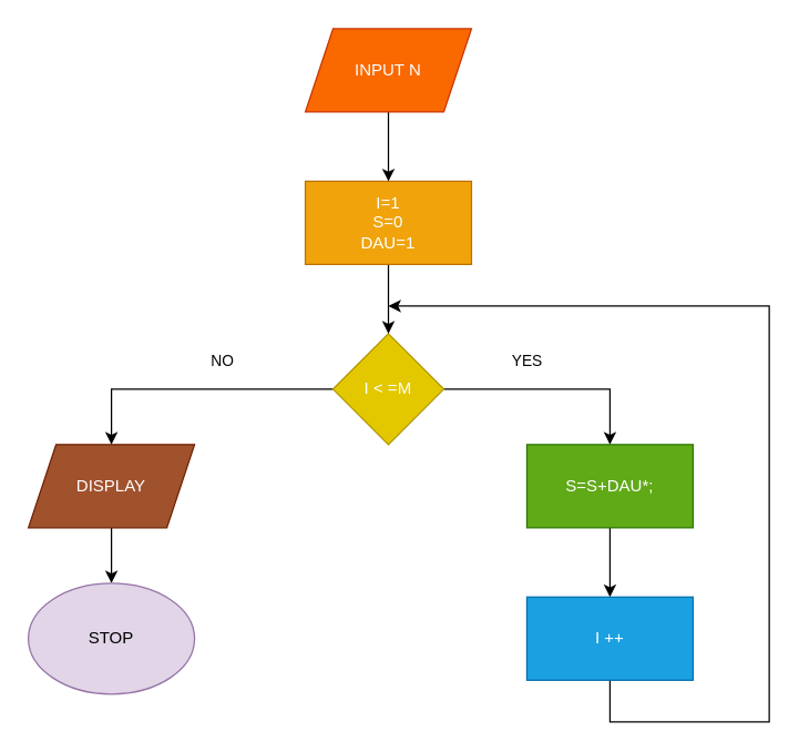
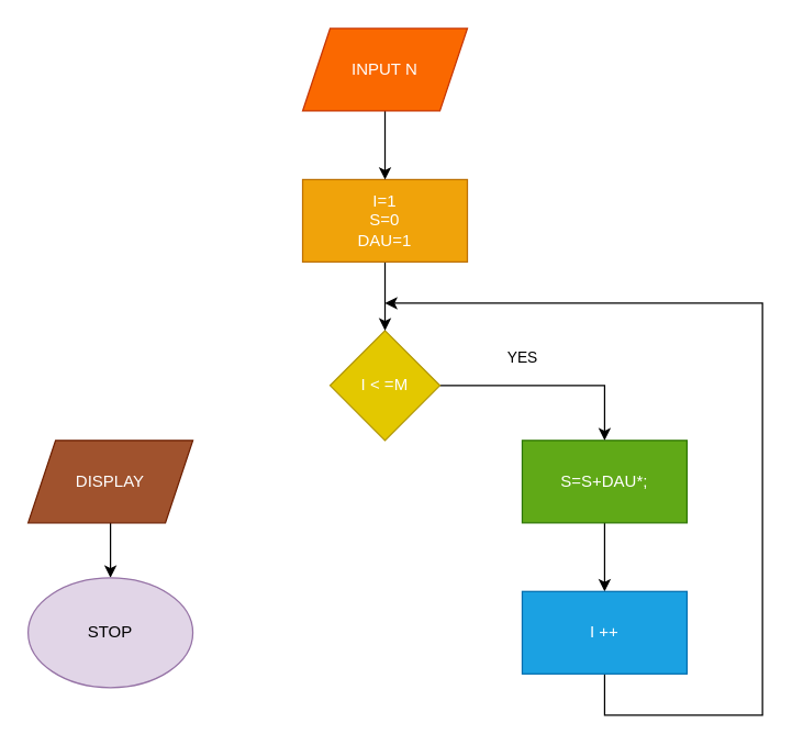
- <mxCell id="6" value="NO" style="edgeStyle=orthogonalEdgeStyle;rounded=0;orthogonalLoop=1;jettySize=auto;html=1;entryX=0.5;entryY=0;entryDx=0;entryDy=0;" parent="1" source="8" target="3" edge="1"><mxGeometry x="-0.2" y="-20" relative="1" as="geometry"><mxPoint as="offset" /></mxGeometry></mxCell>
